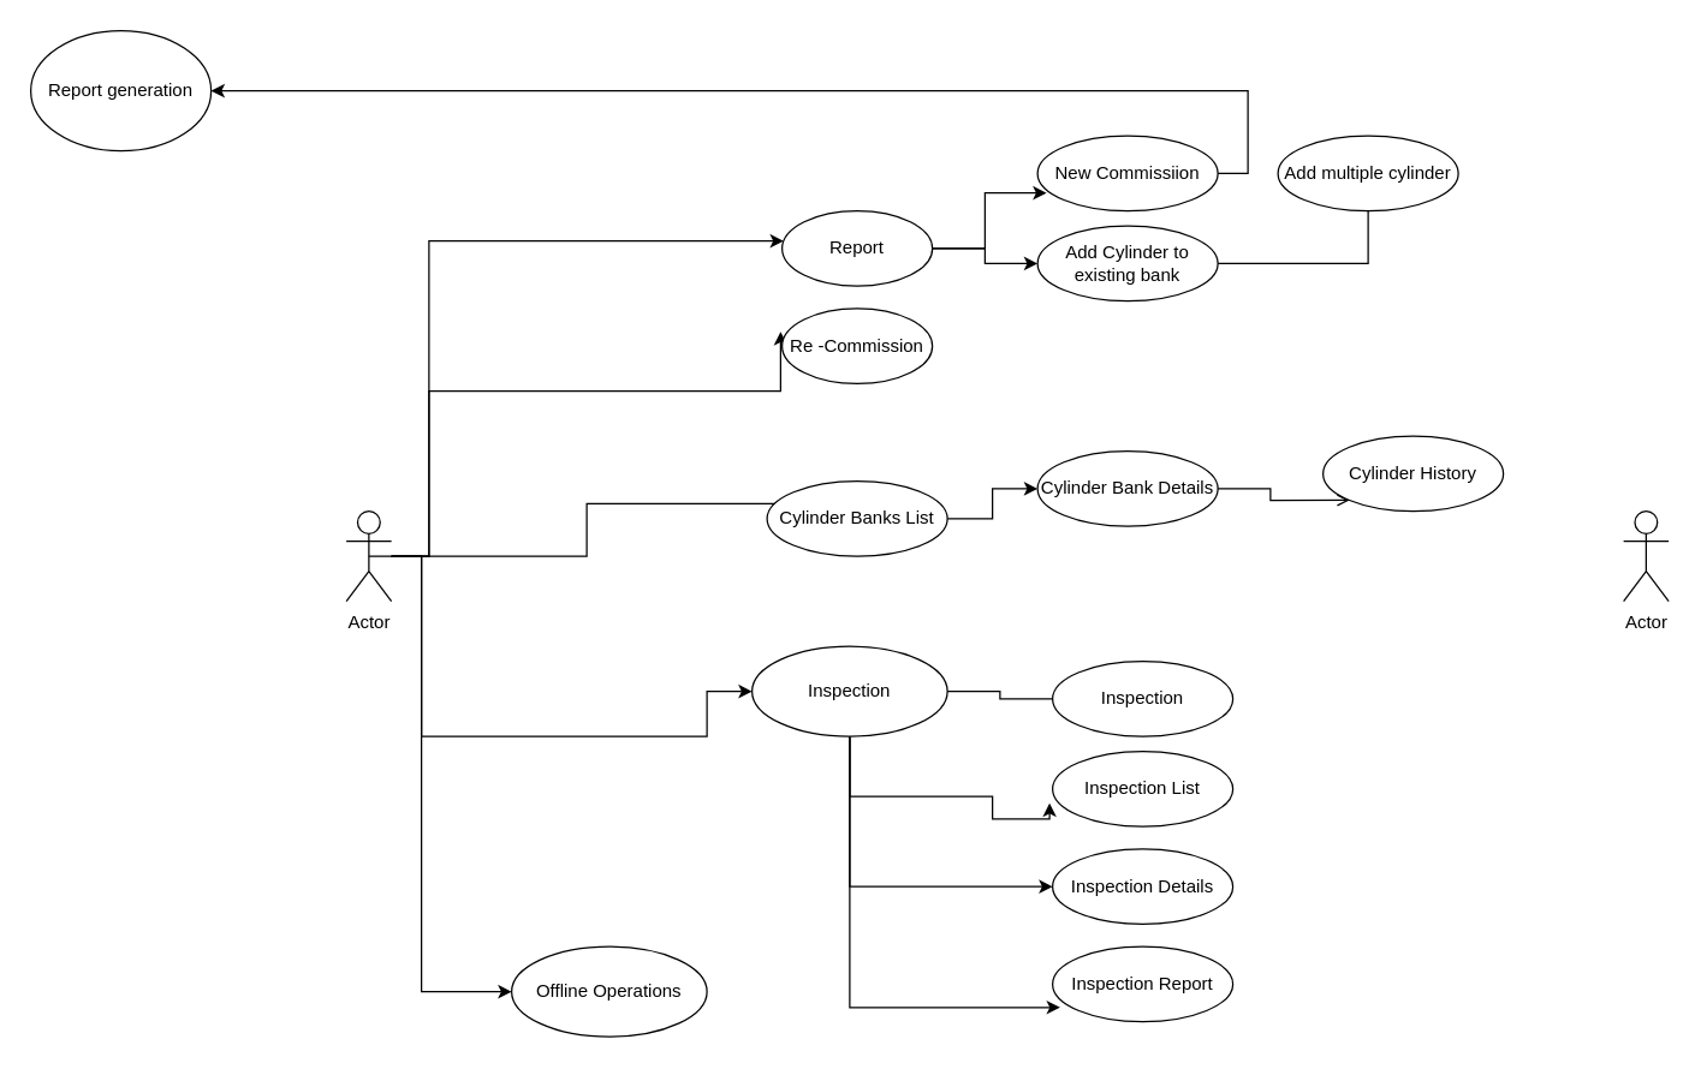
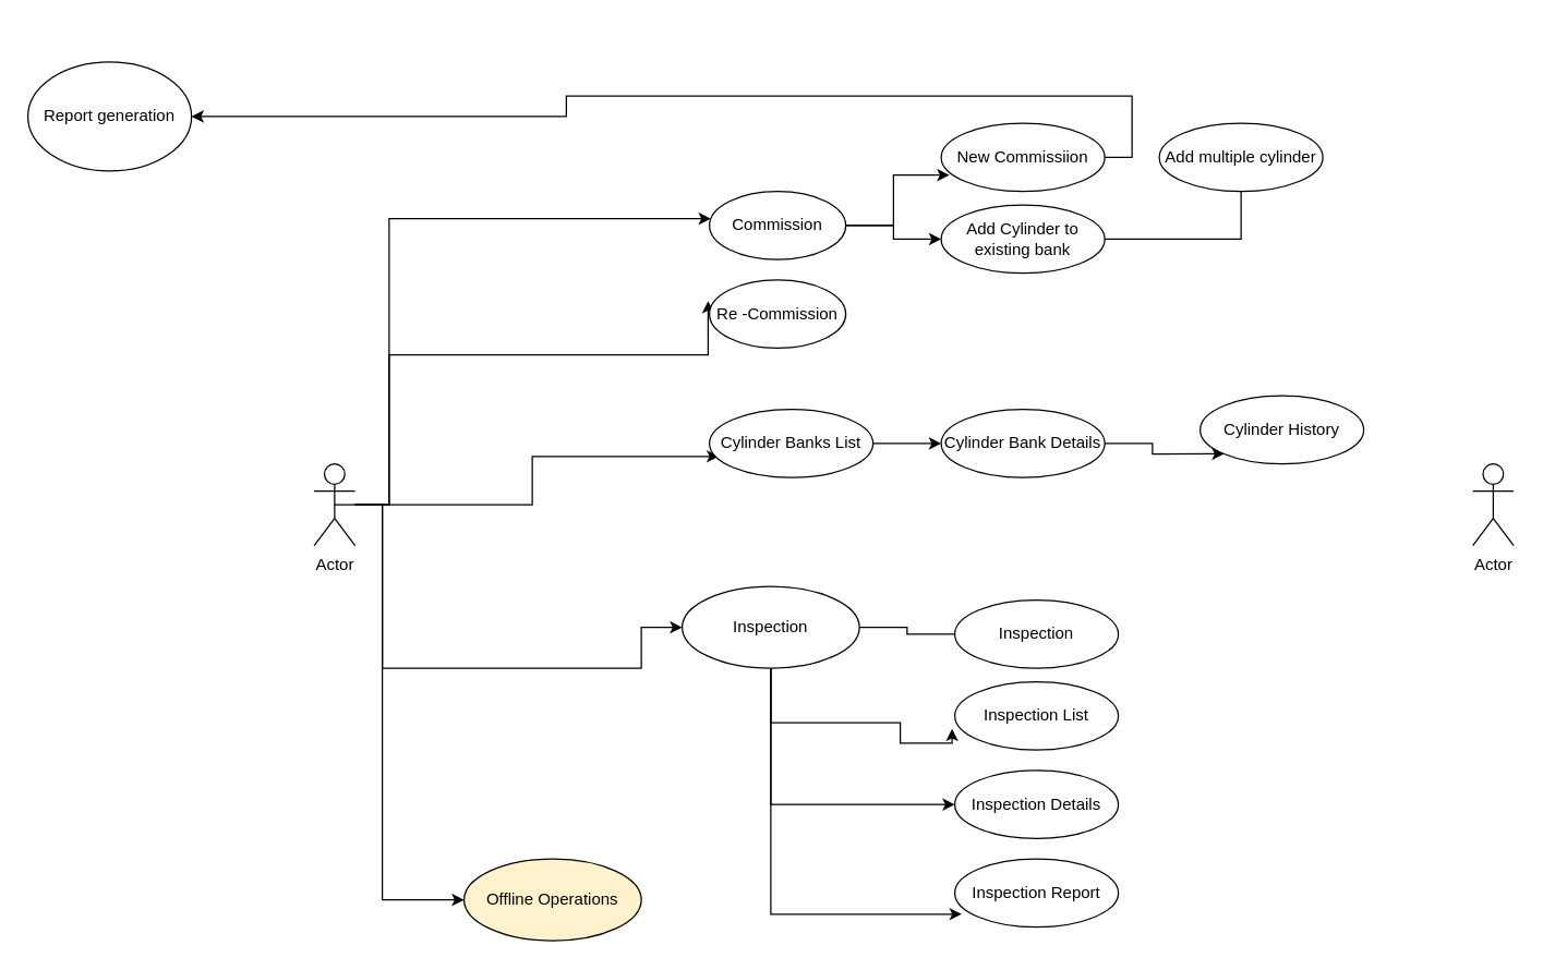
- <mxCell id="19" value="Report generation" style="ellipse;whiteSpace=wrap;html=1;" vertex="1" parent="1"><mxGeometry x="20" y="20" width="120" height="80" as="geometry" /></mxCell>
+ <mxCell id="19" value="Report generation" style="ellipse;whiteSpace=wrap;html=1;" vertex="1" parent="1"><mxGeometry x="20" y="45" width="120" height="80" as="geometry" /></mxCell>
- <mxCell id="10" value="Report" style="ellipse;whiteSpace=wrap;html=1;" vertex="1" parent="1"><mxGeometry x="520" y="140" width="100" height="50" as="geometry" /></mxCell>
+ <mxCell id="10" value="Commission" style="ellipse;whiteSpace=wrap;html=1;" vertex="1" parent="1"><mxGeometry x="520" y="140" width="100" height="50" as="geometry" /></mxCell>
- <mxCell id="24" style="edgeStyle=orthogonalEdgeStyle;rounded=0;orthogonalLoop=1;jettySize=auto;html=1;entryX=0;entryY=1;entryDx=0;entryDy=0;endArrow=open;" edge="1" parent="1" source="25" target="31"><mxGeometry relative="1" as="geometry" /></mxCell>
+ <mxCell id="24" style="edgeStyle=orthogonalEdgeStyle;rounded=0;orthogonalLoop=1;jettySize=auto;html=1;entryX=0;entryY=1;entryDx=0;entryDy=0;" edge="1" parent="1" source="25" target="31"><mxGeometry relative="1" as="geometry" /></mxCell>
- <mxCell id="23" value="Cylinder Banks List" style="ellipse;whiteSpace=wrap;html=1;" vertex="1" parent="1"><mxGeometry x="510" y="320" width="120" height="50" as="geometry" /></mxCell>
+ <mxCell id="23" value="Cylinder Banks List" style="ellipse;whiteSpace=wrap;html=1;" vertex="1" parent="1"><mxGeometry x="520" y="300" width="120" height="50" as="geometry" /></mxCell>
- <mxCell id="32" value="Offline Operations" style="ellipse;whiteSpace=wrap;html=1;" vertex="1" parent="1"><mxGeometry x="340" y="630" width="130" height="60" as="geometry" /></mxCell>
+ <mxCell id="32" value="Offline Operations" style="ellipse;whiteSpace=wrap;html=1;fillColor=#fff2cc;" vertex="1" parent="1"><mxGeometry x="340" y="630" width="130" height="60" as="geometry" /></mxCell>
